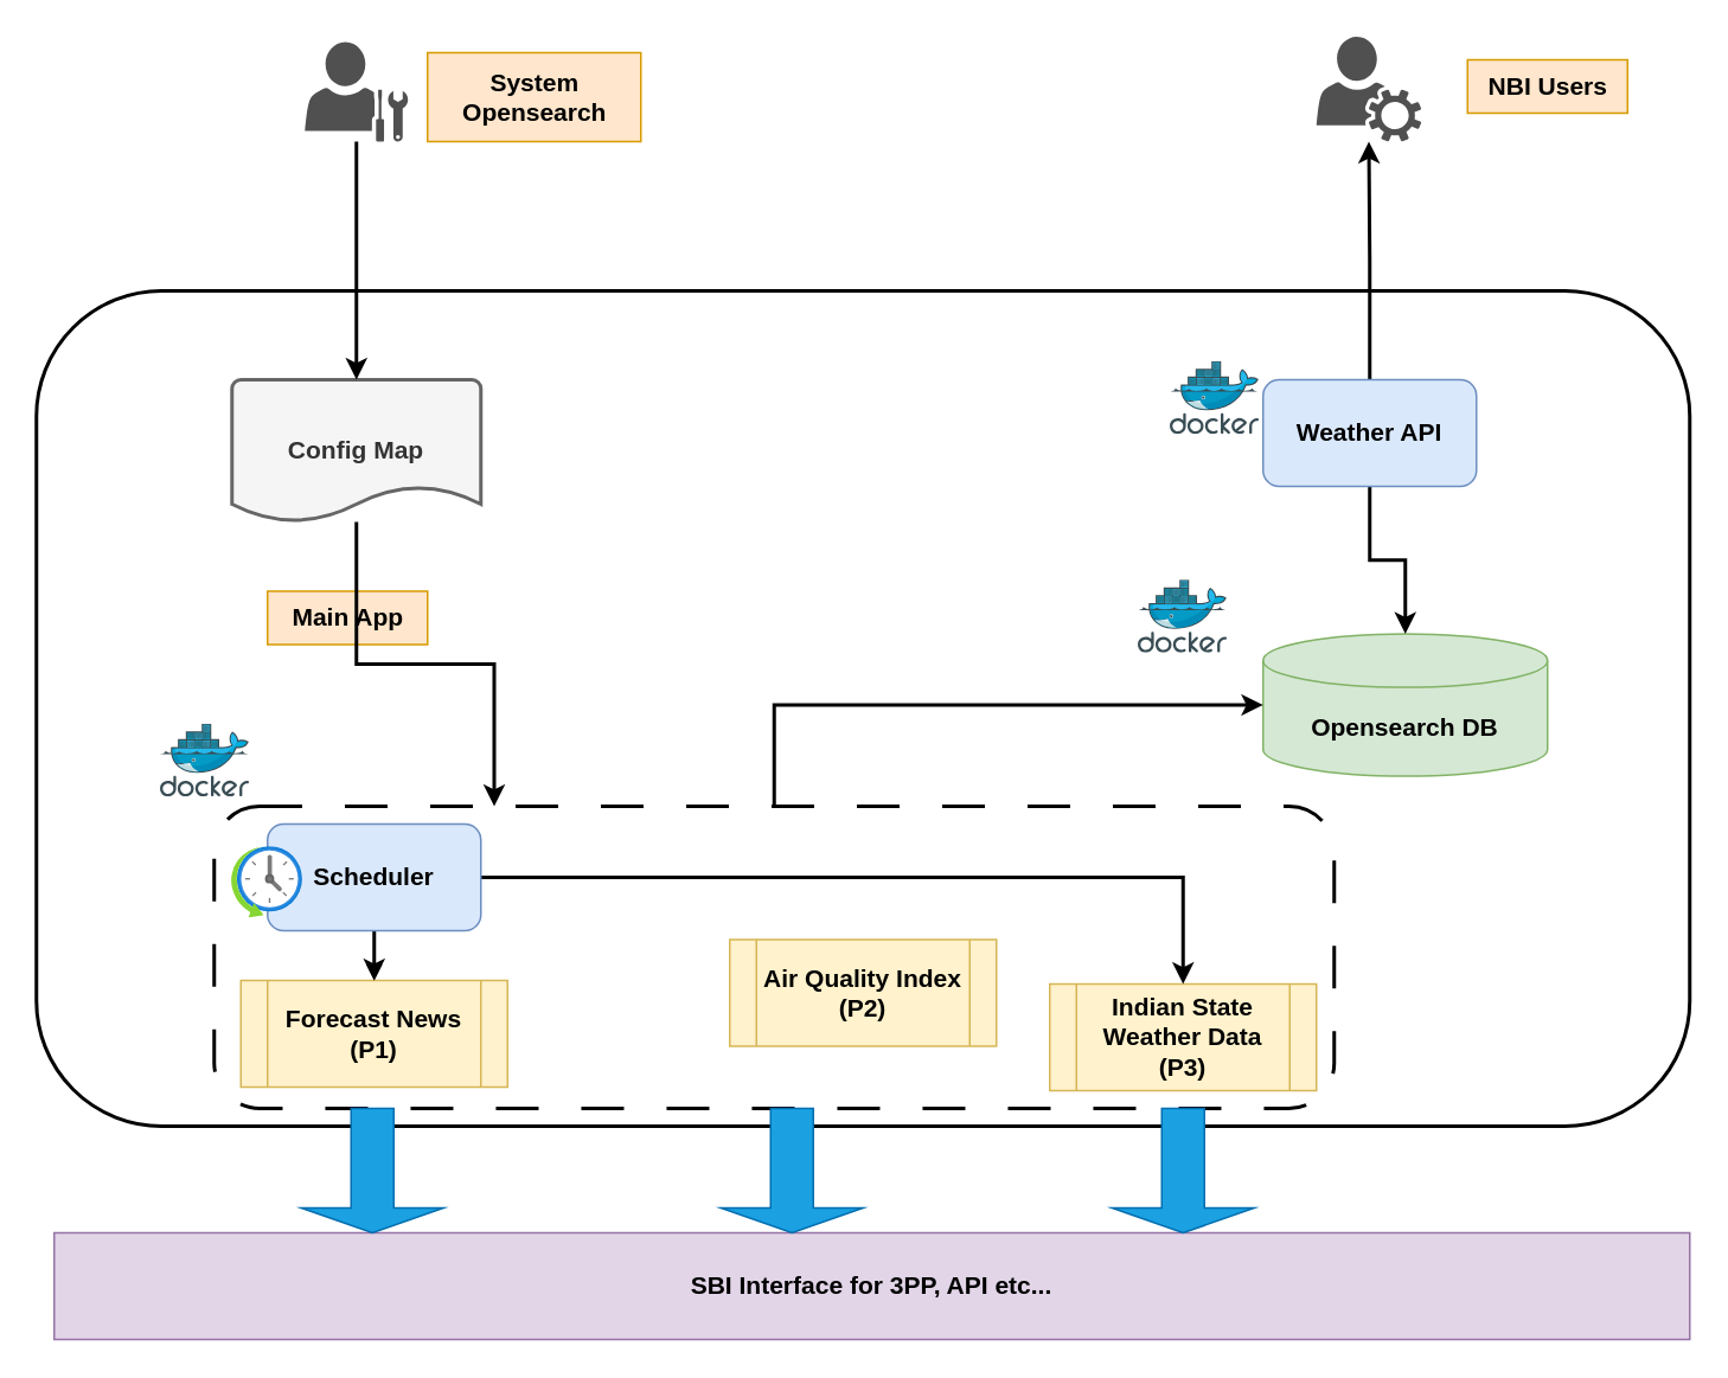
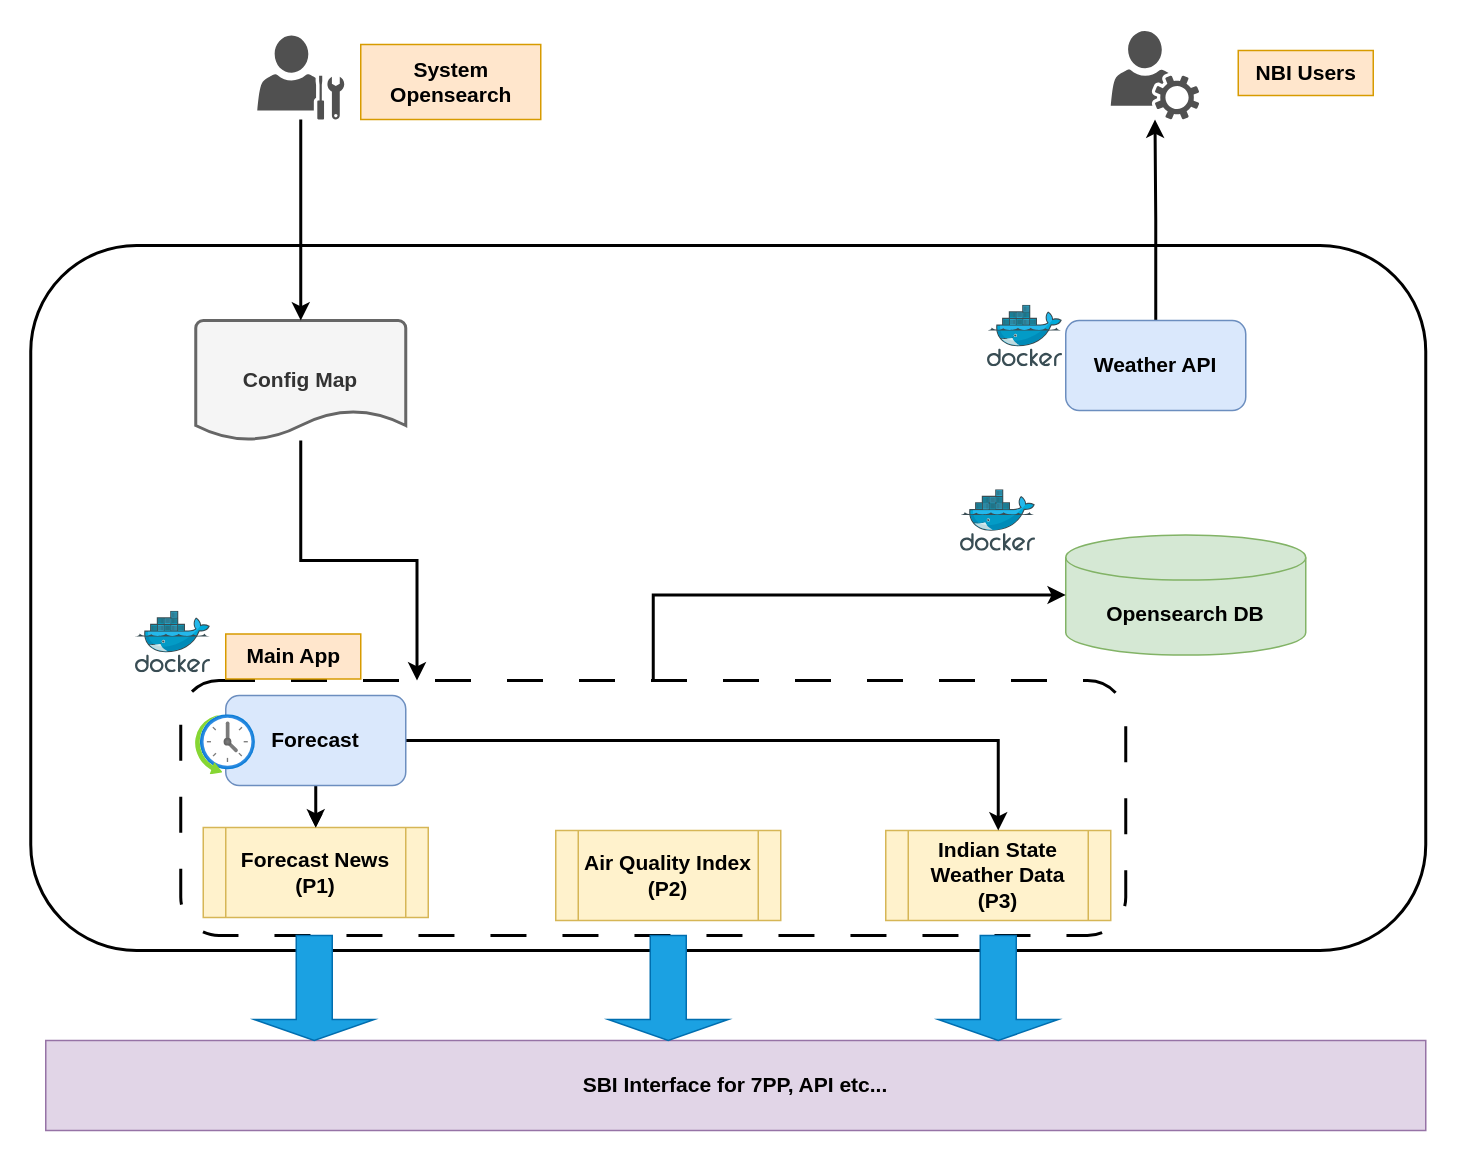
- <mxCell id="12" value="" style="edgeStyle=orthogonalEdgeStyle;rounded=0;orthogonalLoop=1;jettySize=auto;html=1;strokeWidth=2;" edge="1" parent="1" source="14" target="11"><mxGeometry relative="1" as="geometry" /></mxCell>
- <mxCell id="17" value="Main App" style="text;html=1;align=center;verticalAlign=middle;resizable=0;points=[];autosize=1;strokeColor=#d79b00;fillColor=#ffe6cc;fontSize=14;fontStyle=1" vertex="1" parent="1"><mxGeometry x="150" y="332" width="90" height="30" as="geometry" /></mxCell>
+ <mxCell id="17" value="Main App" style="text;html=1;align=center;verticalAlign=middle;resizable=0;points=[];autosize=1;strokeColor=#d79b00;fillColor=#ffe6cc;fontSize=14;fontStyle=1" vertex="1" parent="1"><mxGeometry x="150" y="422" width="90" height="30" as="geometry" /></mxCell>
- <mxCell id="10" value="Scheduler" style="rounded=1;whiteSpace=wrap;html=1;fillColor=#dae8fc;strokeColor=#6c8ebf;fontStyle=1;fontSize=14;" vertex="1" parent="1"><mxGeometry x="150" y="463" width="120" height="60" as="geometry" /></mxCell>
+ <mxCell id="10" value="Forecast" style="rounded=1;whiteSpace=wrap;html=1;fillColor=#dae8fc;strokeColor=#6c8ebf;fontStyle=1;fontSize=14;" vertex="1" parent="1"><mxGeometry x="150" y="463" width="120" height="60" as="geometry" /></mxCell>
- <mxCell id="4" value="Air Quality Index (P2)" style="shape=process;whiteSpace=wrap;html=1;backgroundOutline=1;fillColor=#fff2cc;strokeColor=#d6b656;fontSize=14;fontStyle=1" vertex="1" parent="1"><mxGeometry x="410" y="528" width="150" height="60" as="geometry" /></mxCell>
+ <mxCell id="4" value="Air Quality Index (P2)" style="shape=process;whiteSpace=wrap;html=1;backgroundOutline=1;fillColor=#fff2cc;strokeColor=#d6b656;fontSize=14;fontStyle=1" vertex="1" parent="1"><mxGeometry x="370" y="553" width="150" height="60" as="geometry" /></mxCell>
- <mxCell id="15" value="SBI Interface for 3PP, API etc..." style="rounded=0;whiteSpace=wrap;html=1;fillColor=#e1d5e7;strokeColor=#9673a6;fontSize=14;fontStyle=1" vertex="1" parent="1"><mxGeometry x="30" y="693" width="920" height="60" as="geometry" /></mxCell>
+ <mxCell id="15" value="SBI Interface for 7PP, API etc..." style="rounded=0;whiteSpace=wrap;html=1;fillColor=#e1d5e7;strokeColor=#9673a6;fontSize=14;fontStyle=1" vertex="1" parent="1"><mxGeometry x="30" y="693" width="920" height="60" as="geometry" /></mxCell>
